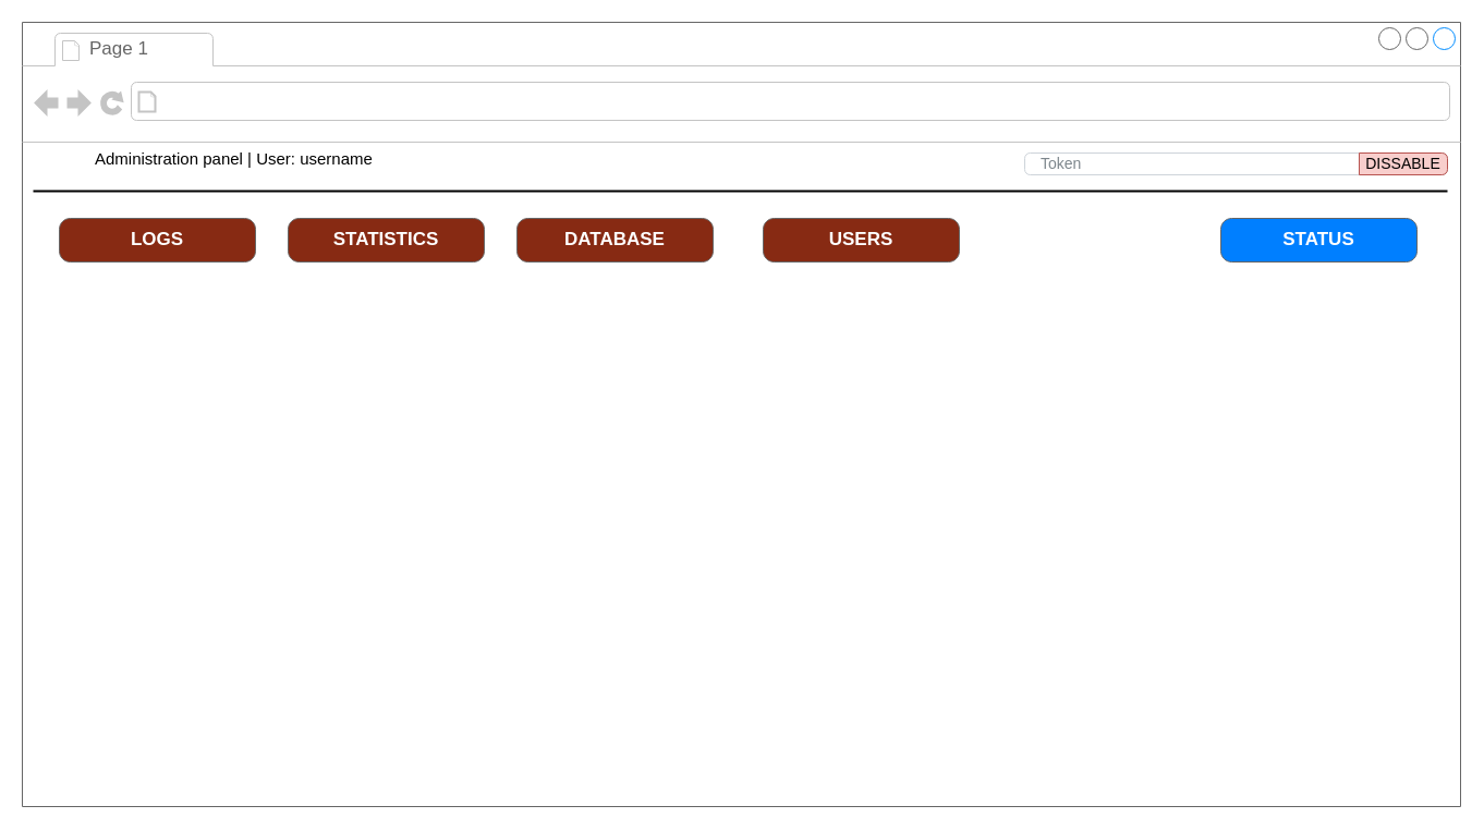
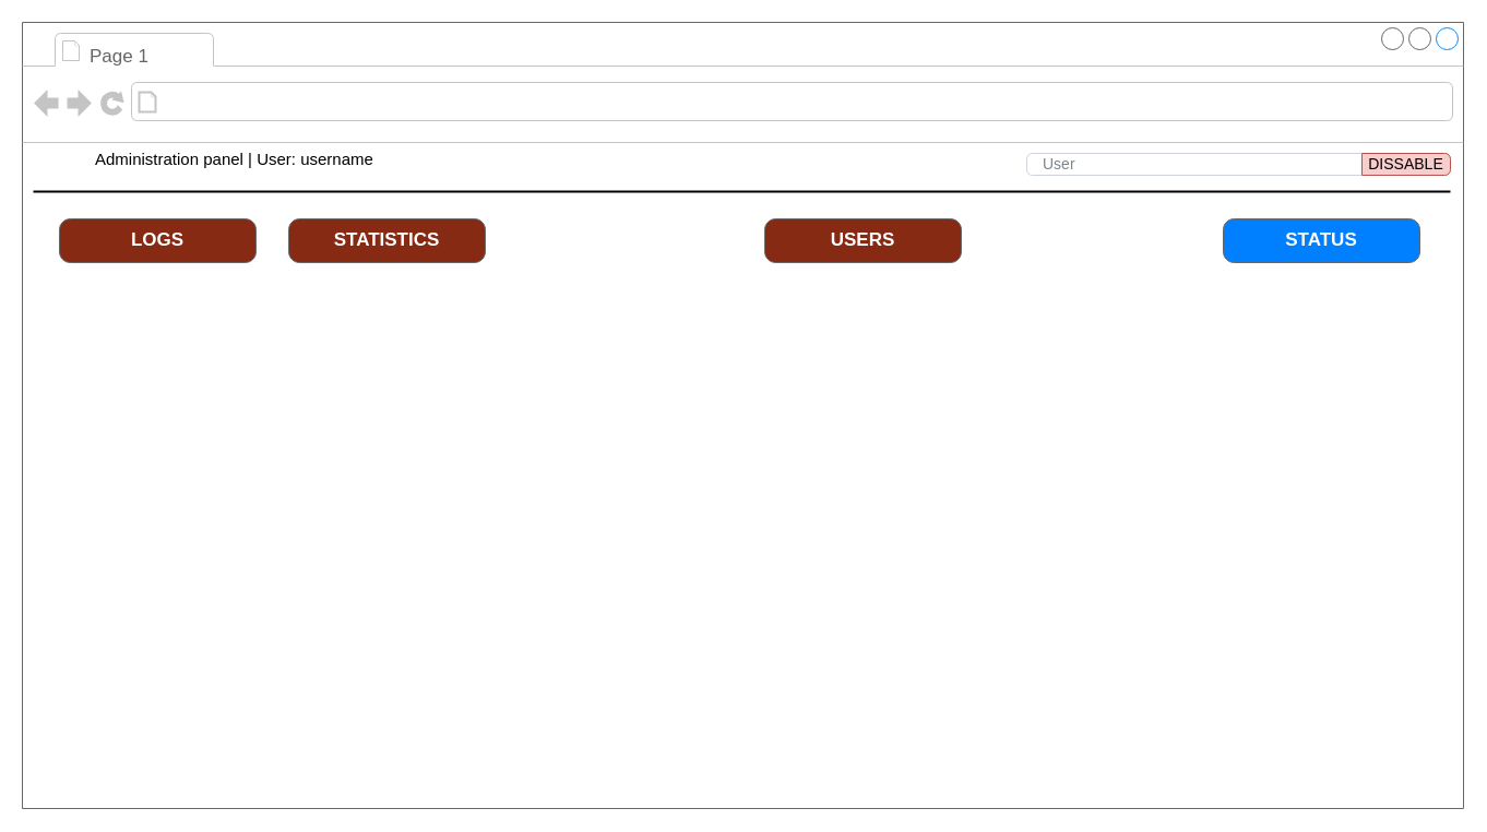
- <mxCell id="3" value="Page 1" style="strokeWidth=1;shadow=0;dashed=0;align=center;html=1;shape=mxgraph.mockup.containers.anchor;fontSize=17;fontColor=#666666;align=left;whiteSpace=wrap;" parent="2" vertex="1"><mxGeometry x="60" y="12" width="110" height="26" as="geometry" /></mxCell>
+ <mxCell id="3" value="Page 1" style="strokeWidth=1;shadow=0;dashed=0;align=center;html=1;shape=mxgraph.mockup.containers.anchor;fontSize=17;fontColor=#666666;align=left;whiteSpace=wrap;" parent="2" vertex="1"><mxGeometry x="60" y="12" width="85" height="40" as="geometry" /></mxCell>
- <mxCell id="4" value="Token" style="html=1;shadow=0;dashed=0;shape=mxgraph.bootstrap.rrect;rSize=5;strokeColor=#CED4DA;html=1;whiteSpace=wrap;fillColor=#FFFFFF;fontColor=#7D868C;align=left;spacingLeft=0;spacing=15;fontSize=14;" parent="2" vertex="1"><mxGeometry x="920" y="120" width="388" height="20" as="geometry" /></mxCell>
+ <mxCell id="4" value="User" style="html=1;shadow=0;dashed=0;shape=mxgraph.bootstrap.rrect;rSize=5;strokeColor=#CED4DA;html=1;whiteSpace=wrap;fillColor=#FFFFFF;fontColor=#7D868C;align=left;spacingLeft=0;spacing=15;fontSize=14;" parent="2" vertex="1"><mxGeometry x="920" y="120" width="388" height="20" as="geometry" /></mxCell>
- <mxCell id="11" value="DATABASE" style="strokeWidth=1;shadow=0;dashed=0;align=center;html=1;shape=mxgraph.mockup.buttons.button;strokeColor=#666666;fontColor=#ffffff;mainText=;buttonStyle=round;fontSize=17;fontStyle=1;fillColor=#872A13;whiteSpace=wrap;" parent="8" vertex="1"><mxGeometry x="420" width="180" height="40" as="geometry" /></mxCell>
